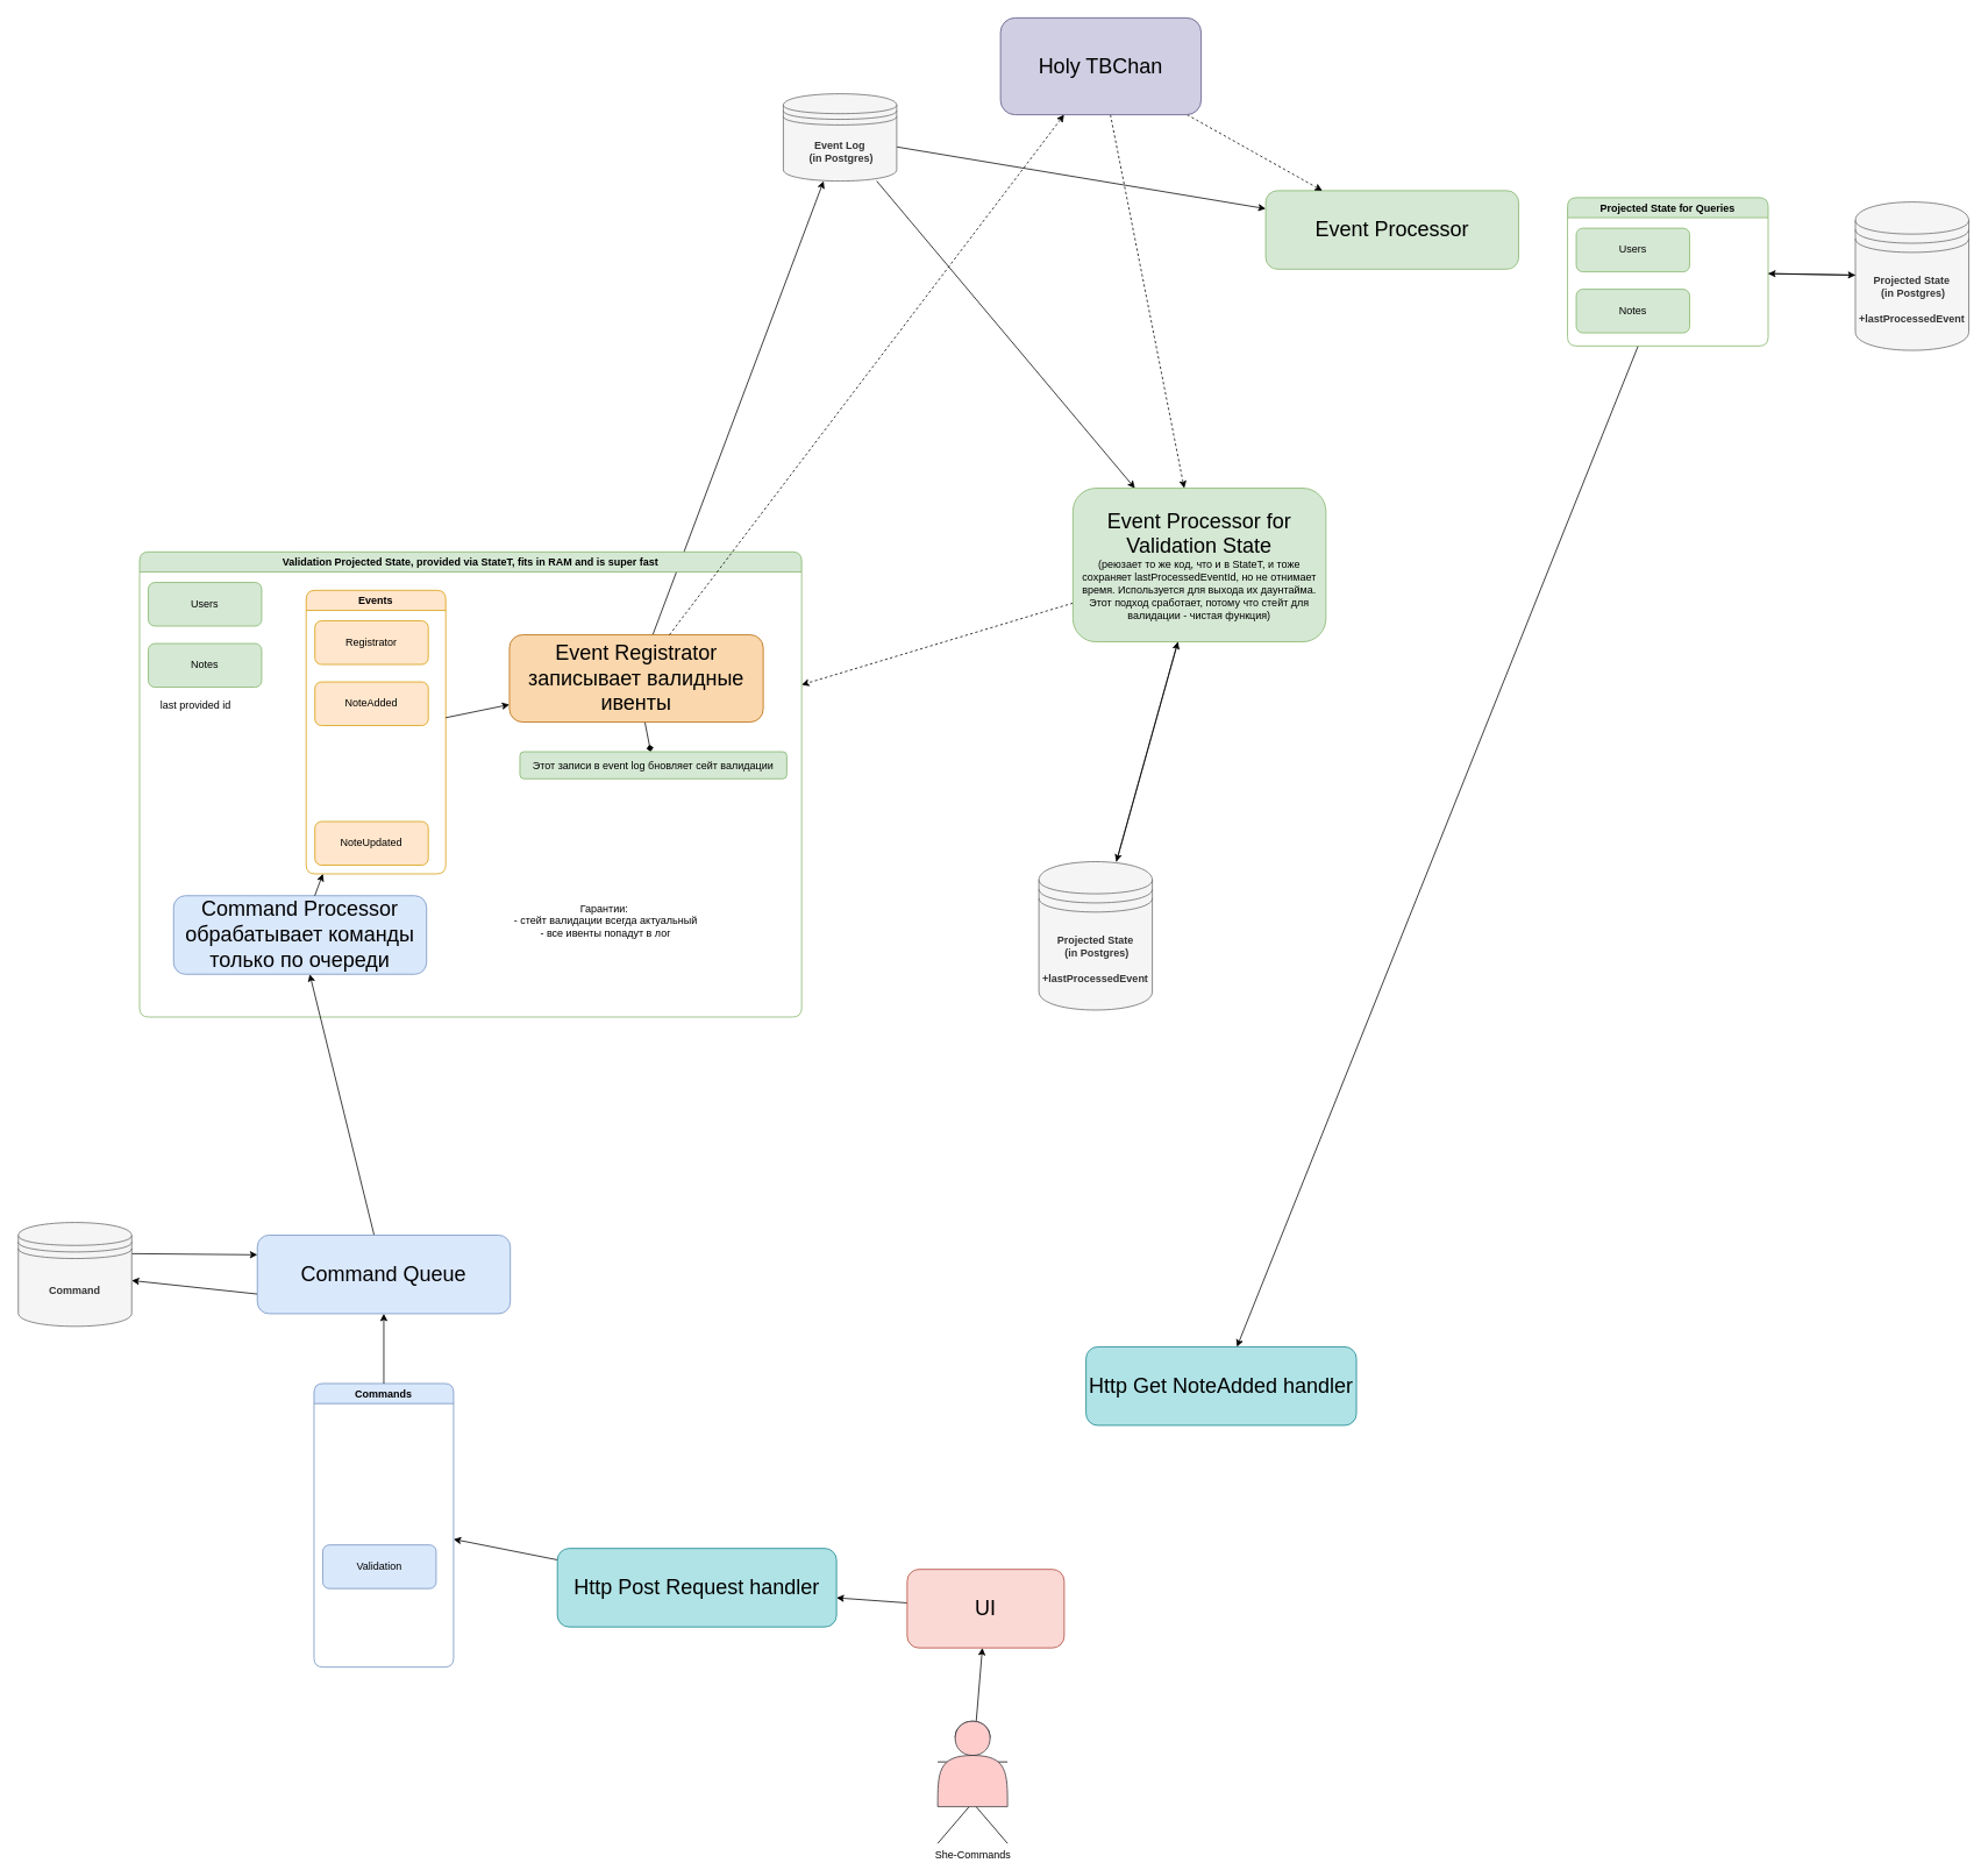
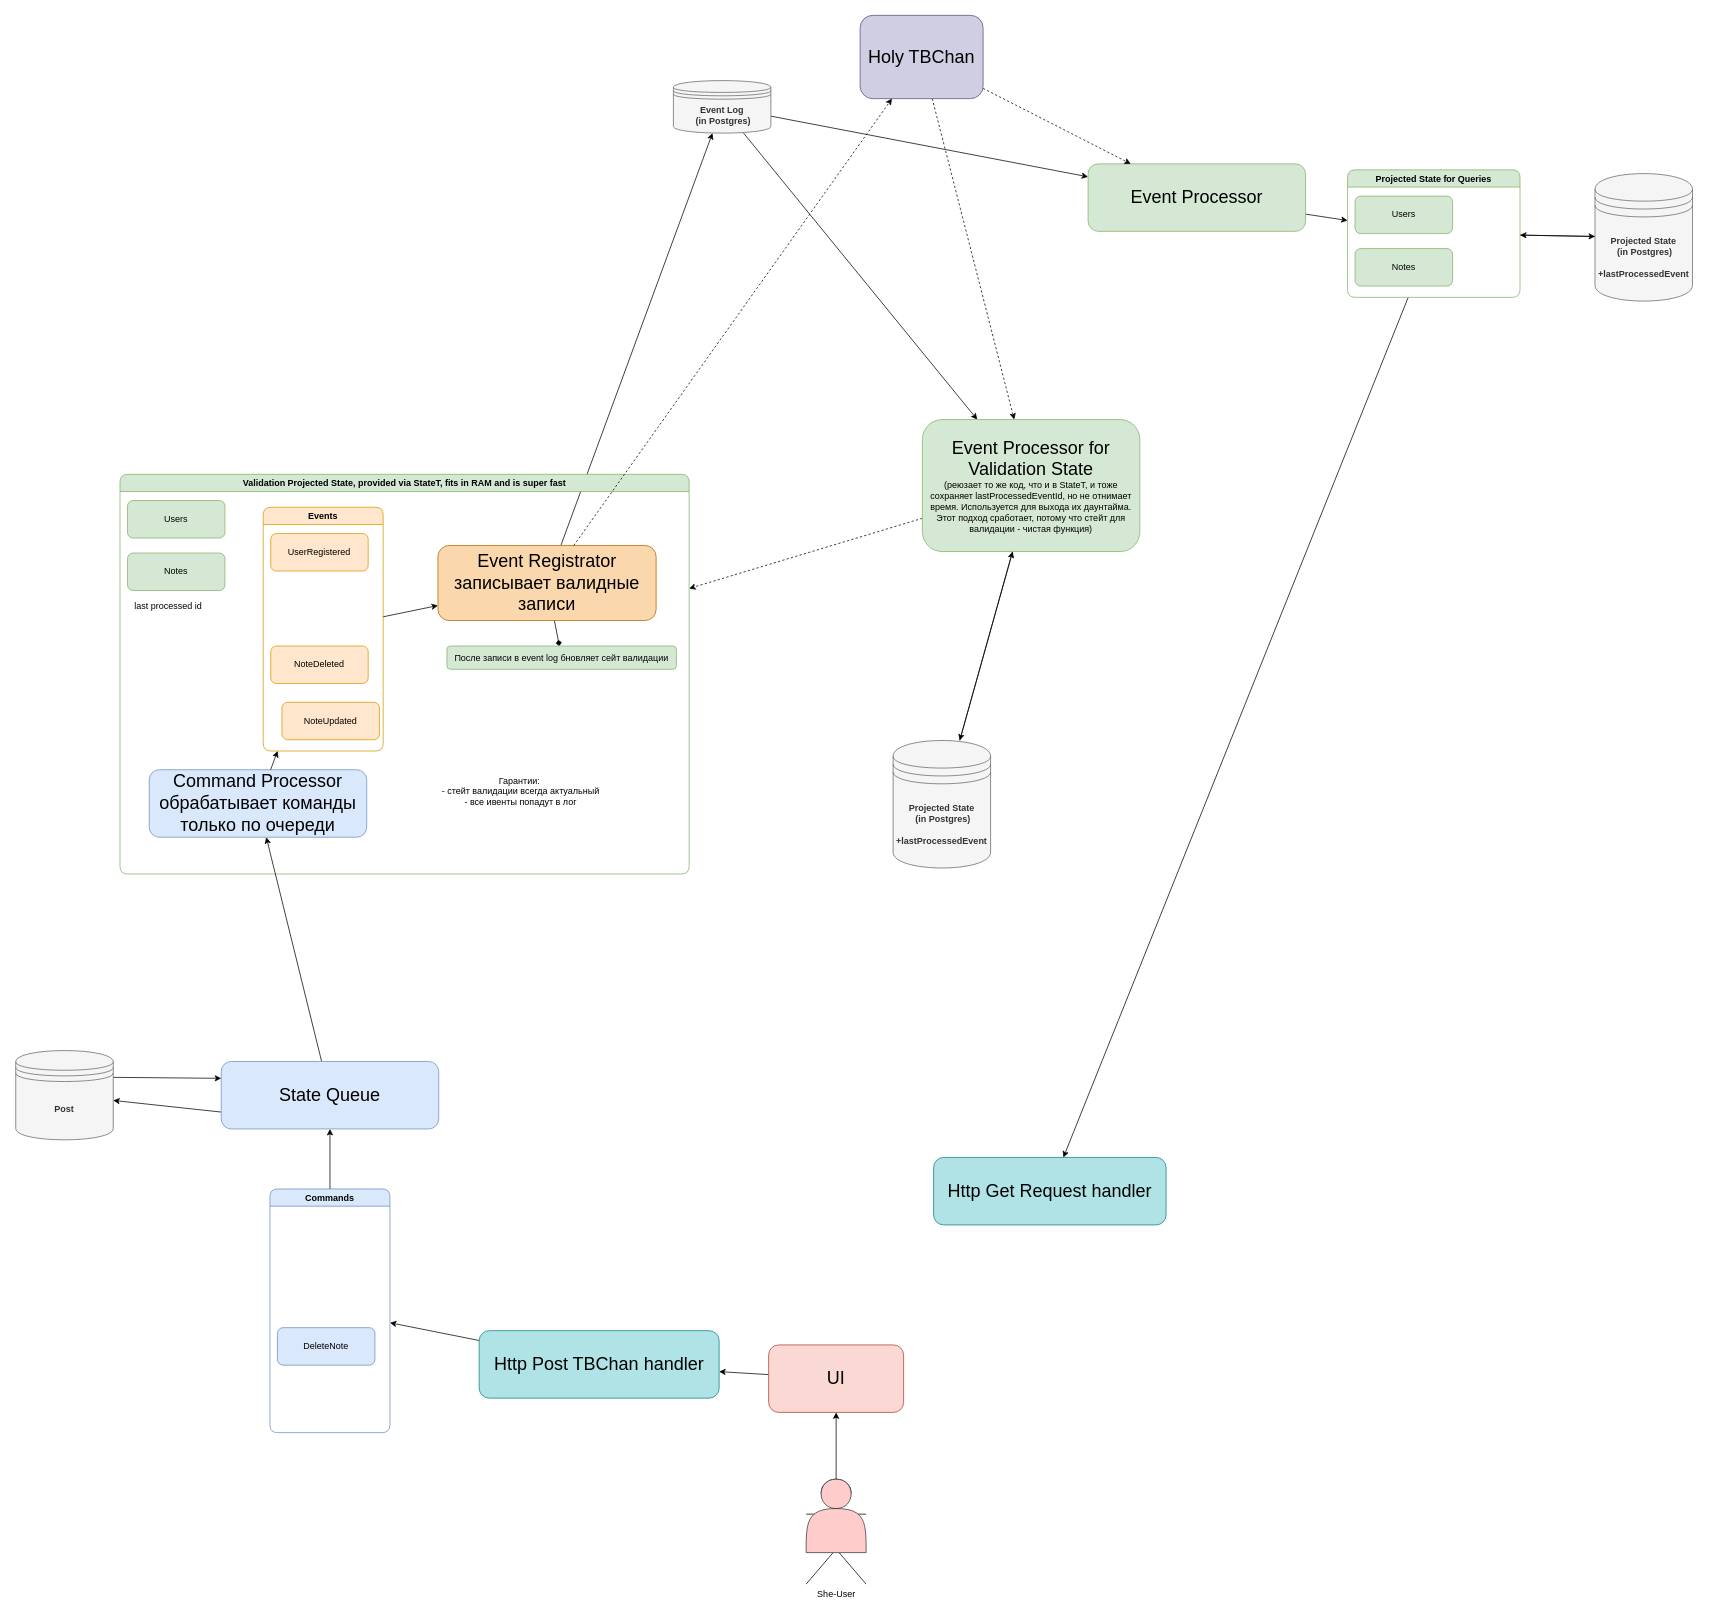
- <mxCell id="55" value="&lt;font style=&quot;font-size: 24px&quot;&gt;Holy TBChan&lt;/font&gt;" style="text;html=1;strokeColor=#56517e;fillColor=#d0cee2;align=center;verticalAlign=middle;whiteSpace=wrap;rounded=1;" parent="1" vertex="1"><mxGeometry x="1146" y="20" width="230" height="111" as="geometry" /></mxCell>
+ <mxCell id="55" value="&lt;font style=&quot;font-size: 24px&quot;&gt;Holy TBChan&lt;/font&gt;" style="text;html=1;strokeColor=#56517e;fillColor=#d0cee2;align=center;verticalAlign=middle;whiteSpace=wrap;rounded=1;" parent="1" vertex="1"><mxGeometry x="1146" y="20" width="164" height="111" as="geometry" /></mxCell>
- <mxCell id="4" value="&lt;b&gt;Event Log&lt;br&gt;&amp;nbsp;(in Postgres)&lt;/b&gt;" style="shape=datastore;whiteSpace=wrap;html=1;rounded=1;fillColor=#f5f5f5;strokeColor=#666666;fontColor=#333333;" parent="1" vertex="1"><mxGeometry x="897" y="107" width="130" height="100" as="geometry" /></mxCell>
+ <mxCell id="4" value="&lt;b&gt;Event Log&lt;br&gt;&amp;nbsp;(in Postgres)&lt;/b&gt;" style="shape=datastore;whiteSpace=wrap;html=1;rounded=1;fillColor=#f5f5f5;strokeColor=#666666;fontColor=#333333;" parent="1" vertex="1"><mxGeometry x="897" y="107" width="130" height="70" as="geometry" /></mxCell>
+ <mxCell id="13" style="edgeStyle=none;rounded=0;orthogonalLoop=1;jettySize=auto;html=1;" parent="1" source="23" target="7" edge="1"><mxGeometry relative="1" as="geometry" /></mxCell>
- <mxCell id="36" value="Registrator" style="text;html=1;strokeColor=#d79b00;fillColor=#ffe6cc;align=center;verticalAlign=middle;whiteSpace=wrap;rounded=1;" parent="34" vertex="1"><mxGeometry x="10" y="35" width="130" height="50" as="geometry" /></mxCell>
+ <mxCell id="36" value="UserRegistered" style="text;html=1;strokeColor=#d79b00;fillColor=#ffe6cc;align=center;verticalAlign=middle;whiteSpace=wrap;rounded=1;" parent="34" vertex="1"><mxGeometry x="10" y="35" width="130" height="50" as="geometry" /></mxCell>
- <mxCell id="33" value="&lt;font style=&quot;font-size: 24px&quot;&gt;Event Registrator&lt;br&gt;записывает валидные ивенты&lt;br&gt;&lt;/font&gt;" style="text;html=1;strokeColor=#b46504;fillColor=#fad7ac;align=center;verticalAlign=middle;whiteSpace=wrap;rounded=1;" parent="27" vertex="1"><mxGeometry x="424" y="95" width="291" height="100" as="geometry" /></mxCell>
+ <mxCell id="33" value="&lt;font style=&quot;font-size: 24px&quot;&gt;Event Registrator&lt;br&gt;записывает валидные записи&lt;br&gt;&lt;/font&gt;" style="text;html=1;strokeColor=#b46504;fillColor=#fad7ac;align=center;verticalAlign=middle;whiteSpace=wrap;rounded=1;" parent="27" vertex="1"><mxGeometry x="424" y="95" width="291" height="100" as="geometry" /></mxCell>
- <mxCell id="35" value="NoteAdded" style="text;html=1;strokeColor=#d79b00;fillColor=#ffe6cc;align=center;verticalAlign=middle;whiteSpace=wrap;rounded=1;" parent="34" vertex="1"><mxGeometry x="10" y="105" width="130" height="50" as="geometry" /></mxCell>
- <mxCell id="30" value="last provided id" style="text;html=1;align=center;verticalAlign=middle;resizable=0;points=[];autosize=1;strokeColor=none;" parent="27" vertex="1"><mxGeometry x="14" y="167" width="100" height="18" as="geometry" /></mxCell>
+ <mxCell id="30" value="last processed id" style="text;html=1;align=center;verticalAlign=middle;resizable=0;points=[];autosize=1;strokeColor=none;" parent="27" vertex="1"><mxGeometry x="14" y="167" width="100" height="18" as="geometry" /></mxCell>
- <mxCell id="42" value="Этот записи в event log бновляет сейт валидации" style="text;html=1;strokeColor=#82b366;fillColor=#d5e8d4;align=center;verticalAlign=middle;whiteSpace=wrap;rounded=1;" parent="27" vertex="1"><mxGeometry x="436" y="229" width="306" height="31" as="geometry" /></mxCell>
+ <mxCell id="42" value="После записи в event log бновляет сейт валидации" style="text;html=1;strokeColor=#82b366;fillColor=#d5e8d4;align=center;verticalAlign=middle;whiteSpace=wrap;rounded=1;" parent="27" vertex="1"><mxGeometry x="436" y="229" width="306" height="31" as="geometry" /></mxCell>
+ <mxCell id="37" value="NoteDeleted" style="text;html=1;strokeColor=#d79b00;fillColor=#ffe6cc;align=center;verticalAlign=middle;whiteSpace=wrap;rounded=1;" parent="34" vertex="1"><mxGeometry x="10" y="185" width="130" height="50" as="geometry" /></mxCell>
- <mxCell id="38" value="NoteUpdated" style="text;html=1;strokeColor=#d79b00;fillColor=#ffe6cc;align=center;verticalAlign=middle;whiteSpace=wrap;rounded=1;" parent="34" vertex="1"><mxGeometry x="10" y="265" width="130" height="50" as="geometry" /></mxCell>
+ <mxCell id="38" value="NoteUpdated" style="text;html=1;strokeColor=#d79b00;fillColor=#ffe6cc;align=center;verticalAlign=middle;whiteSpace=wrap;rounded=1;" parent="34" vertex="1"><mxGeometry x="25" y="260" width="130" height="50" as="geometry" /></mxCell>
- <mxCell id="45" value="&lt;font style=&quot;font-size: 24px&quot;&gt;Command Queue&lt;/font&gt;" style="text;html=1;strokeColor=#6c8ebf;fillColor=#dae8fc;align=center;verticalAlign=middle;whiteSpace=wrap;rounded=1;" parent="1" vertex="1"><mxGeometry x="294" y="1415" width="290" height="90" as="geometry" /></mxCell>
+ <mxCell id="45" value="&lt;font style=&quot;font-size: 24px&quot;&gt;State Queue&lt;/font&gt;" style="text;html=1;strokeColor=#6c8ebf;fillColor=#dae8fc;align=center;verticalAlign=middle;whiteSpace=wrap;rounded=1;" parent="1" vertex="1"><mxGeometry x="294" y="1415" width="290" height="90" as="geometry" /></mxCell>
- <mxCell id="47" value="&lt;b&gt;Command&lt;br&gt;&lt;/b&gt;" style="shape=datastore;whiteSpace=wrap;html=1;rounded=1;fillColor=#f5f5f5;strokeColor=#666666;fontColor=#333333;" parent="1" vertex="1"><mxGeometry x="20" y="1400.5" width="130" height="119" as="geometry" /></mxCell>
+ <mxCell id="47" value="&lt;b&gt;Post&lt;br&gt;&lt;/b&gt;" style="shape=datastore;whiteSpace=wrap;html=1;rounded=1;fillColor=#f5f5f5;strokeColor=#666666;fontColor=#333333;" parent="1" vertex="1"><mxGeometry x="20" y="1400.5" width="130" height="119" as="geometry" /></mxCell>
- <mxCell id="22" value="&lt;font style=&quot;font-size: 24px&quot;&gt;Http Get NoteAdded handler&lt;/font&gt;" style="text;html=1;strokeColor=#0e8088;fillColor=#b0e3e6;align=center;verticalAlign=middle;whiteSpace=wrap;rounded=1;" parent="1" vertex="1"><mxGeometry x="1244" y="1543" width="310" height="90" as="geometry" /></mxCell>
+ <mxCell id="22" value="&lt;font style=&quot;font-size: 24px&quot;&gt;Http Get Request handler&lt;/font&gt;" style="text;html=1;strokeColor=#0e8088;fillColor=#b0e3e6;align=center;verticalAlign=middle;whiteSpace=wrap;rounded=1;" parent="1" vertex="1"><mxGeometry x="1244" y="1543" width="310" height="90" as="geometry" /></mxCell>
- <mxCell id="25" value="Validation" style="text;html=1;strokeColor=#6c8ebf;fillColor=#dae8fc;align=center;verticalAlign=middle;whiteSpace=wrap;rounded=1;" parent="24" vertex="1"><mxGeometry x="10" y="185" width="130" height="50" as="geometry" /></mxCell>
+ <mxCell id="25" value="DeleteNote" style="text;html=1;strokeColor=#6c8ebf;fillColor=#dae8fc;align=center;verticalAlign=middle;whiteSpace=wrap;rounded=1;" parent="24" vertex="1"><mxGeometry x="10" y="185" width="130" height="50" as="geometry" /></mxCell>
- <mxCell id="21" value="&lt;font style=&quot;font-size: 24px&quot;&gt;Http Post Request handler&lt;/font&gt;" style="text;html=1;strokeColor=#0e8088;fillColor=#b0e3e6;align=center;verticalAlign=middle;whiteSpace=wrap;rounded=1;" parent="1" vertex="1"><mxGeometry x="638" y="1774" width="320" height="90" as="geometry" /></mxCell>
+ <mxCell id="21" value="&lt;font style=&quot;font-size: 24px&quot;&gt;Http Post TBChan handler&lt;/font&gt;" style="text;html=1;strokeColor=#0e8088;fillColor=#b0e3e6;align=center;verticalAlign=middle;whiteSpace=wrap;rounded=1;" parent="1" vertex="1"><mxGeometry x="638" y="1774" width="320" height="90" as="geometry" /></mxCell>
- <mxCell id="18" value="&lt;font style=&quot;font-size: 24px&quot;&gt;UI&lt;/font&gt;" style="text;html=1;strokeColor=#ae4132;fillColor=#fad9d5;align=center;verticalAlign=middle;whiteSpace=wrap;rounded=1;" parent="1" vertex="1"><mxGeometry x="1039" y="1798" width="180" height="90" as="geometry" /></mxCell>
+ <mxCell id="18" value="&lt;font style=&quot;font-size: 24px&quot;&gt;UI&lt;/font&gt;" style="text;html=1;strokeColor=#ae4132;fillColor=#fad9d5;align=center;verticalAlign=middle;whiteSpace=wrap;rounded=1;" parent="1" vertex="1"><mxGeometry x="1024" y="1793" width="180" height="90" as="geometry" /></mxCell>
- <mxCell id="15" value="She-Commands" style="shape=umlActor;verticalLabelPosition=bottom;verticalAlign=top;html=1;outlineConnect=0;rounded=1;" parent="14" vertex="1"><mxGeometry width="80" height="140" as="geometry" /></mxCell>
+ <mxCell id="15" value="She-User" style="shape=umlActor;verticalLabelPosition=bottom;verticalAlign=top;html=1;outlineConnect=0;rounded=1;" parent="14" vertex="1"><mxGeometry width="80" height="140" as="geometry" /></mxCell>
